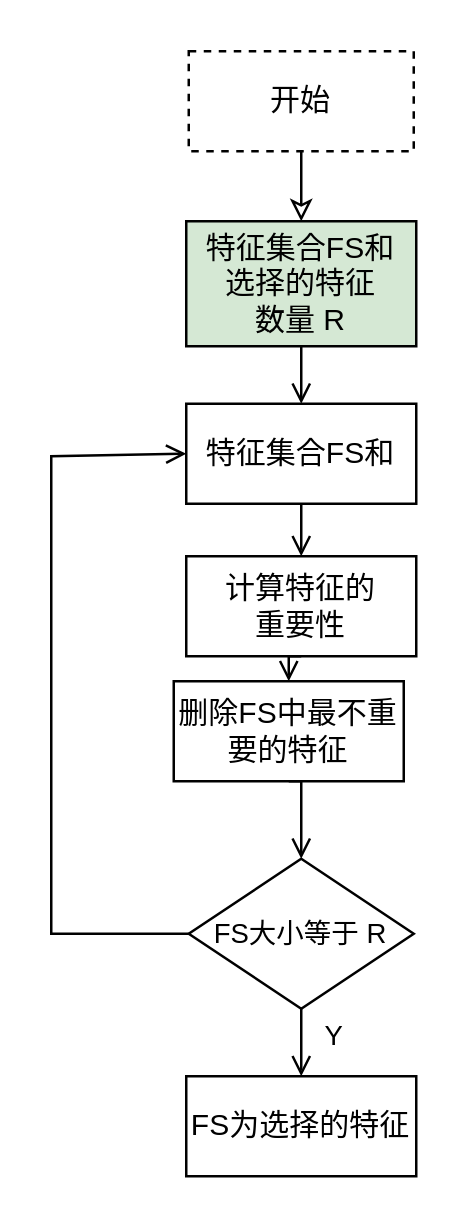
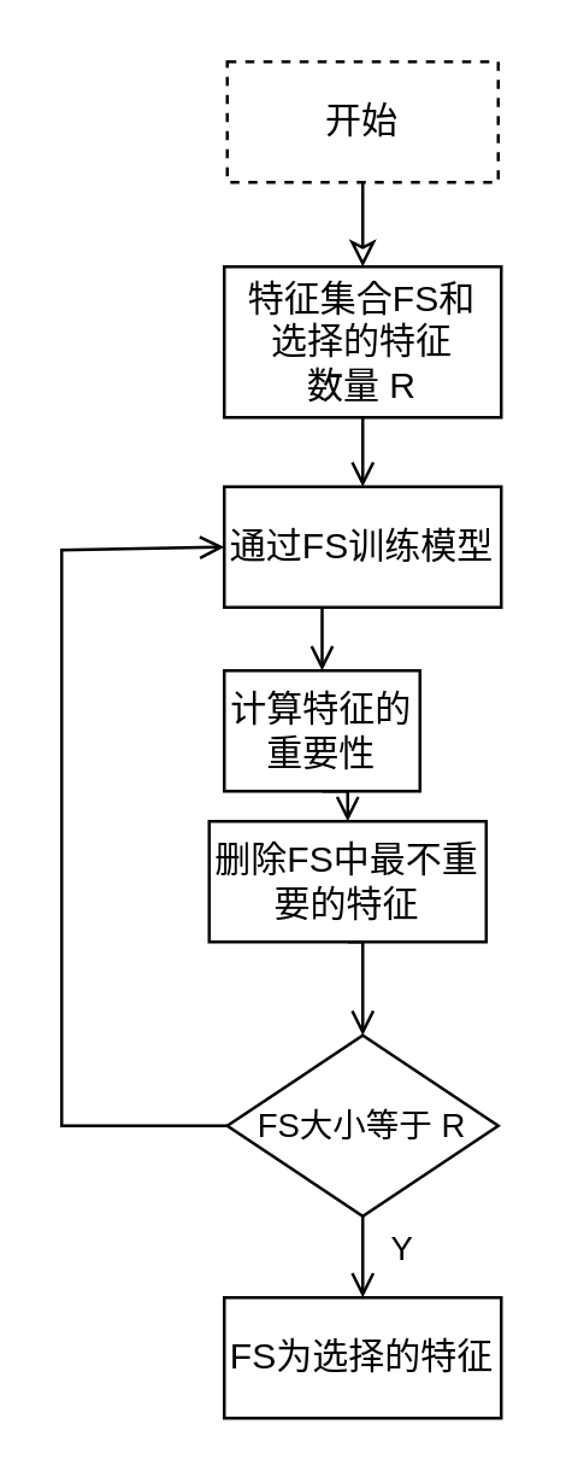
- <mxCell id="5" value="特征集合FS和&lt;br&gt;选择的特征&lt;br&gt;数量 R" style="rounded=0;whiteSpace=wrap;html=1;fillColor=#d5e8d4;" vertex="1" parent="1"><mxGeometry x="74" y="88" width="92" height="50" as="geometry" /></mxCell>
+ <mxCell id="5" value="特征集合FS和&lt;br&gt;选择的特征&lt;br&gt;数量 R" style="rounded=0;whiteSpace=wrap;html=1;" vertex="1" parent="1"><mxGeometry x="74" y="88" width="92" height="50" as="geometry" /></mxCell>
- <mxCell id="7" value="特征集合FS和" style="rounded=0;whiteSpace=wrap;html=1;" vertex="1" parent="1"><mxGeometry x="74" y="161" width="92" height="40" as="geometry" /></mxCell>
+ <mxCell id="7" value="通过FS训练模型" style="rounded=0;whiteSpace=wrap;html=1;" vertex="1" parent="1"><mxGeometry x="74" y="161" width="92" height="40" as="geometry" /></mxCell>
- <mxCell id="9" value="计算特征的&lt;br&gt;重要性" style="rounded=0;whiteSpace=wrap;html=1;" vertex="1" parent="1"><mxGeometry x="74" y="222" width="92" height="40" as="geometry" /></mxCell>
+ <mxCell id="9" value="计算特征的&lt;br&gt;重要性" style="rounded=0;whiteSpace=wrap;html=1;" vertex="1" parent="1"><mxGeometry x="74" y="222" width="65" height="40" as="geometry" /></mxCell>
